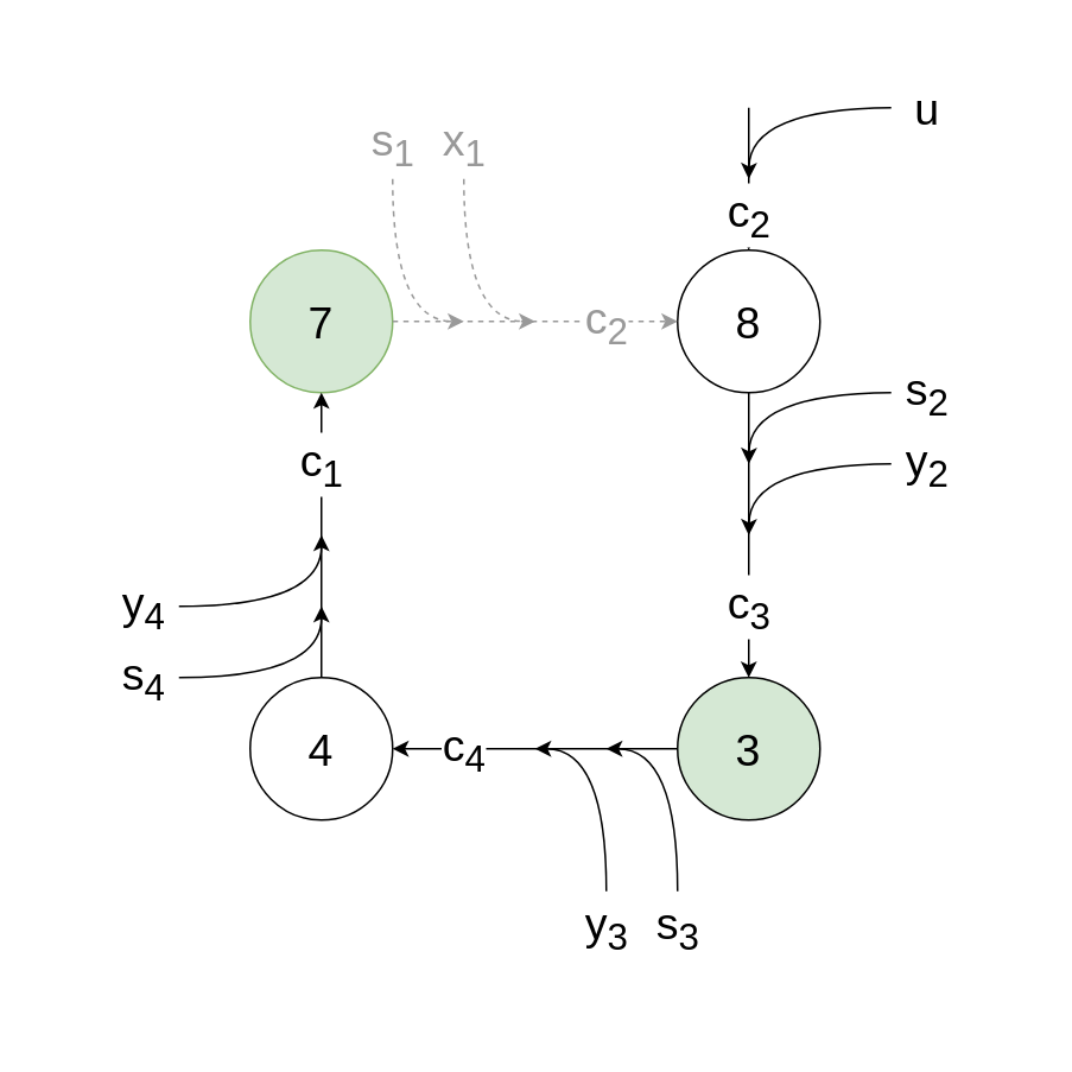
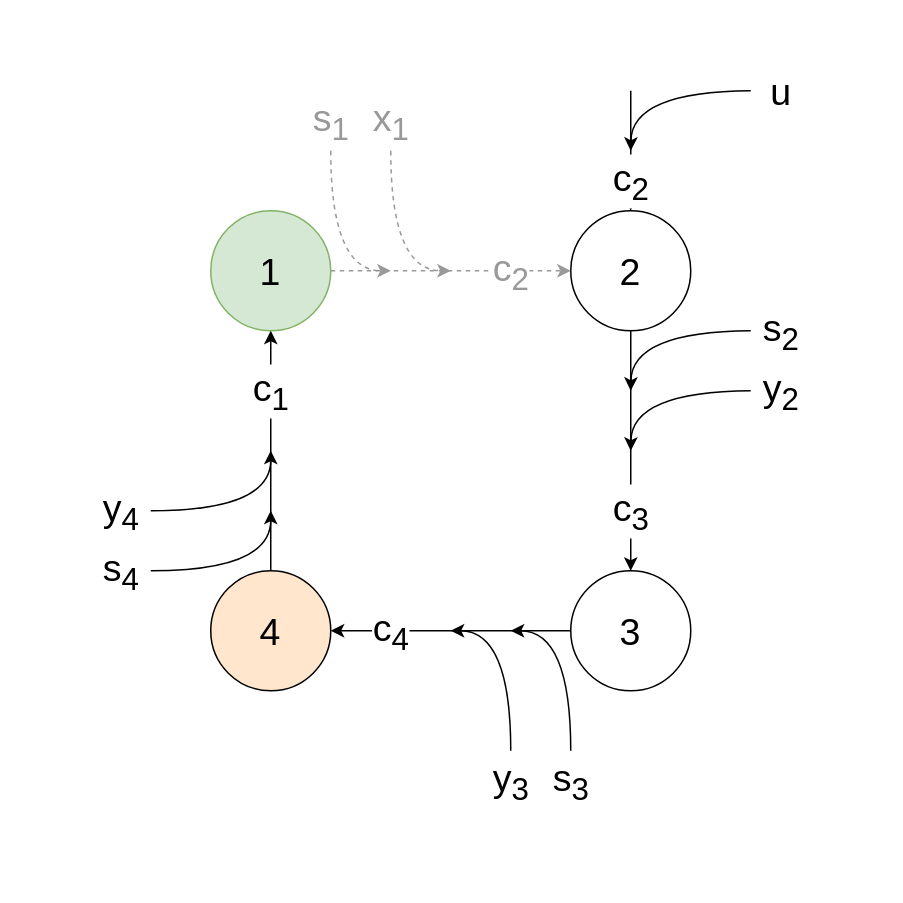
- <mxCell id="5" value="7" style="ellipse;whiteSpace=wrap;html=1;aspect=fixed;fontSize=25;fillColor=#d5e8d4;strokeColor=#82b366;" parent="1" vertex="1"><mxGeometry x="140" y="140" width="80" height="80" as="geometry" /></mxCell>
+ <mxCell id="5" value="1" style="ellipse;whiteSpace=wrap;html=1;aspect=fixed;fontSize=25;fillColor=#d5e8d4;strokeColor=#82b366;" parent="1" vertex="1"><mxGeometry x="140" y="140" width="80" height="80" as="geometry" /></mxCell>
- <mxCell id="6" value="8" style="ellipse;whiteSpace=wrap;html=1;aspect=fixed;fontSize=25;" parent="1" vertex="1"><mxGeometry x="380" y="140" width="80" height="80" as="geometry" /></mxCell>
+ <mxCell id="6" value="2" style="ellipse;whiteSpace=wrap;html=1;aspect=fixed;fontSize=25;" parent="1" vertex="1"><mxGeometry x="380" y="140" width="80" height="80" as="geometry" /></mxCell>
- <mxCell id="3" value="4" style="ellipse;whiteSpace=wrap;html=1;aspect=fixed;fontSize=25;" parent="1" vertex="1"><mxGeometry x="140" y="380" width="80" height="80" as="geometry" /></mxCell>
+ <mxCell id="3" value="4" style="ellipse;whiteSpace=wrap;html=1;aspect=fixed;fontSize=25;fillColor=#ffe6cc;" parent="1" vertex="1"><mxGeometry x="140" y="380" width="80" height="80" as="geometry" /></mxCell>
- <mxCell id="4" value="3" style="ellipse;whiteSpace=wrap;html=1;aspect=fixed;fontSize=25;fillColor=#d5e8d4;" parent="1" vertex="1"><mxGeometry x="380" y="380" width="80" height="80" as="geometry" /></mxCell>
+ <mxCell id="4" value="3" style="ellipse;whiteSpace=wrap;html=1;aspect=fixed;fontSize=25;" parent="1" vertex="1"><mxGeometry x="380" y="380" width="80" height="80" as="geometry" /></mxCell>
